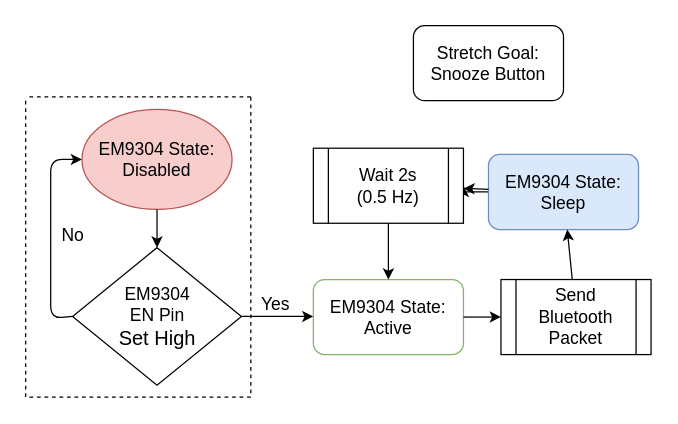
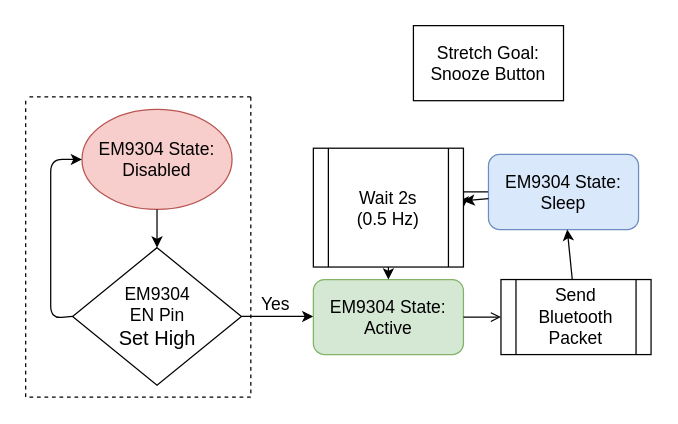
- <mxCell id="10" value="&lt;div&gt;&lt;font style=&quot;font-size: 14px&quot;&gt;&lt;font style=&quot;font-size: 14px&quot;&gt;Stretch Goal: Snooze Button&lt;/font&gt;&lt;br&gt;&lt;/font&gt;&lt;/div&gt;" style="whiteSpace=wrap;html=1;rounded=1;" parent="1" vertex="1"><mxGeometry x="330" y="20" width="120" height="60" as="geometry" /></mxCell>
+ <mxCell id="10" value="&lt;div&gt;&lt;font style=&quot;font-size: 14px&quot;&gt;&lt;font style=&quot;font-size: 14px&quot;&gt;Stretch Goal: Snooze Button&lt;/font&gt;&lt;br&gt;&lt;/font&gt;&lt;/div&gt;" style="rounded=0;whiteSpace=wrap;html=1;" parent="1" vertex="1"><mxGeometry x="330" y="20" width="120" height="60" as="geometry" /></mxCell>
- <mxCell id="18" value="&lt;div&gt;&lt;font style=&quot;font-size: 14px&quot;&gt;Wait 2s&lt;/font&gt;&lt;/div&gt;&lt;div&gt;&lt;font style=&quot;font-size: 14px&quot;&gt; (0.5 Hz) &lt;/font&gt;&lt;/div&gt;" style="shape=process;whiteSpace=wrap;html=1;backgroundOutline=1;" parent="1" vertex="1"><mxGeometry x="250" y="118" width="120" height="60" as="geometry" /></mxCell>
+ <mxCell id="18" value="&lt;div&gt;&lt;font style=&quot;font-size: 14px&quot;&gt;Wait 2s&lt;/font&gt;&lt;/div&gt;&lt;div&gt;&lt;font style=&quot;font-size: 14px&quot;&gt; (0.5 Hz) &lt;/font&gt;&lt;/div&gt;" style="shape=process;whiteSpace=wrap;html=1;backgroundOutline=1;" parent="1" vertex="1"><mxGeometry x="250" y="118" width="120" height="95" as="geometry" /></mxCell>
- <mxCell id="9" value="&lt;font style=&quot;font-size: 14px&quot;&gt;No&lt;/font&gt;" style="text;html=1;strokeColor=none;fillColor=none;align=center;verticalAlign=middle;whiteSpace=wrap;rounded=0;" parent="1" vertex="1"><mxGeometry x="37.5" y="177.5" width="40" height="20" as="geometry" /></mxCell>
- <mxCell id="11" value="&lt;font style=&quot;font-size: 14px&quot;&gt;EM9304 State: Active&lt;/font&gt;" style="rounded=1;whiteSpace=wrap;html=1;fillColor=#ffffff;strokeColor=#82b366;" parent="1" vertex="1"><mxGeometry x="250" y="223" width="120" height="60" as="geometry" /></mxCell>
+ <mxCell id="11" value="&lt;font style=&quot;font-size: 14px&quot;&gt;EM9304 State: Active&lt;/font&gt;" style="rounded=1;whiteSpace=wrap;html=1;fillColor=#d5e8d4;strokeColor=#82b366;" parent="1" vertex="1"><mxGeometry x="250" y="223" width="120" height="60" as="geometry" /></mxCell>
- <mxCell id="14" value="" style="endArrow=classic;html=1;" parent="1" source="11" target="17" edge="1"><mxGeometry width="50" height="50" relative="1" as="geometry"><mxPoint x="-20" y="468" as="sourcePoint" /><mxPoint x="310" y="307.5" as="targetPoint" /></mxGeometry></mxCell>
+ <mxCell id="14" value="" style="endArrow=open;html=1;" parent="1" source="11" target="17" edge="1"><mxGeometry width="50" height="50" relative="1" as="geometry"><mxPoint x="-20" y="468" as="sourcePoint" /><mxPoint x="310" y="307.5" as="targetPoint" /></mxGeometry></mxCell>
